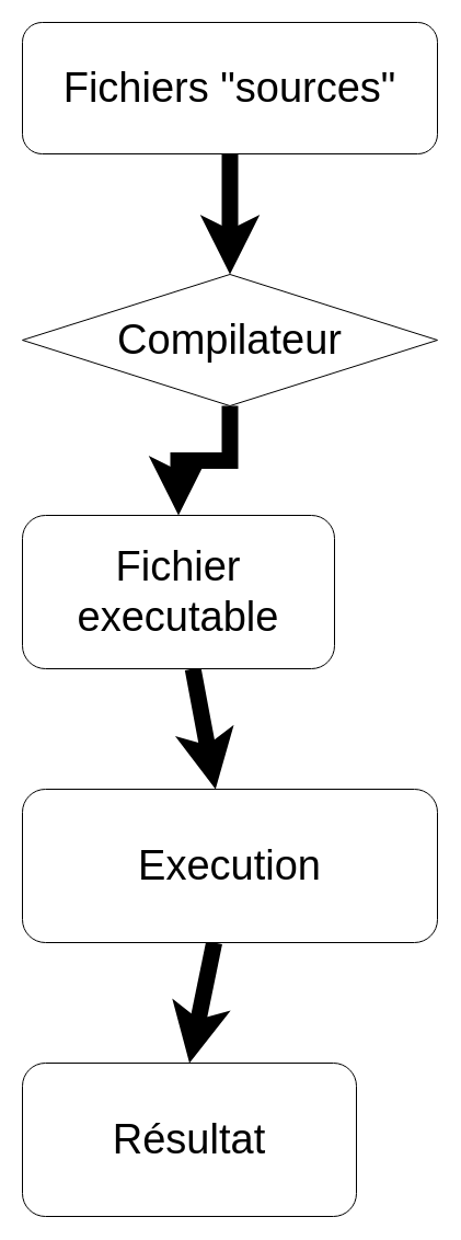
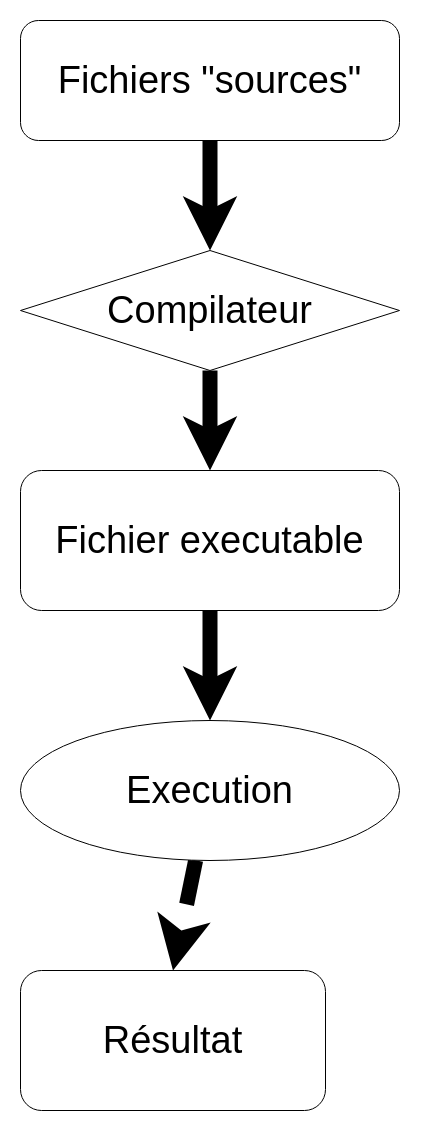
- <mxCell id="7" value="Fichier executable" style="rounded=1;whiteSpace=wrap;html=1;fontSize=38;" parent="1" vertex="1"><mxGeometry x="20" y="470" width="285" height="140" as="geometry" /></mxCell>
+ <mxCell id="7" value="Fichier executable" style="rounded=1;whiteSpace=wrap;html=1;fontSize=38;" parent="1" vertex="1"><mxGeometry x="20" y="470" width="379" height="140" as="geometry" /></mxCell>
- <mxCell id="9" value="Execution" style="rounded=1;whiteSpace=wrap;html=1;fontSize=38;" vertex="1" parent="1"><mxGeometry x="20" y="720" width="379" height="140" as="geometry" /></mxCell>
+ <mxCell id="9" value="Execution" style="ellipse;whiteSpace=wrap;html=1;fontSize=38;" vertex="1" parent="1"><mxGeometry x="20" y="720" width="379" height="140" as="geometry" /></mxCell>
- <mxCell id="8" style="edgeStyle=none;html=1;entryX=0.5;entryY=0;entryDx=0;entryDy=0;strokeWidth=15;" edge="1" parent="1" source="9" target="10"><mxGeometry relative="1" as="geometry" /></mxCell>
+ <mxCell id="8" style="edgeStyle=none;html=1;entryX=0.5;entryY=0;entryDx=0;entryDy=0;strokeWidth=15;dashed=1;" edge="1" parent="1" source="9" target="10"><mxGeometry relative="1" as="geometry" /></mxCell>
